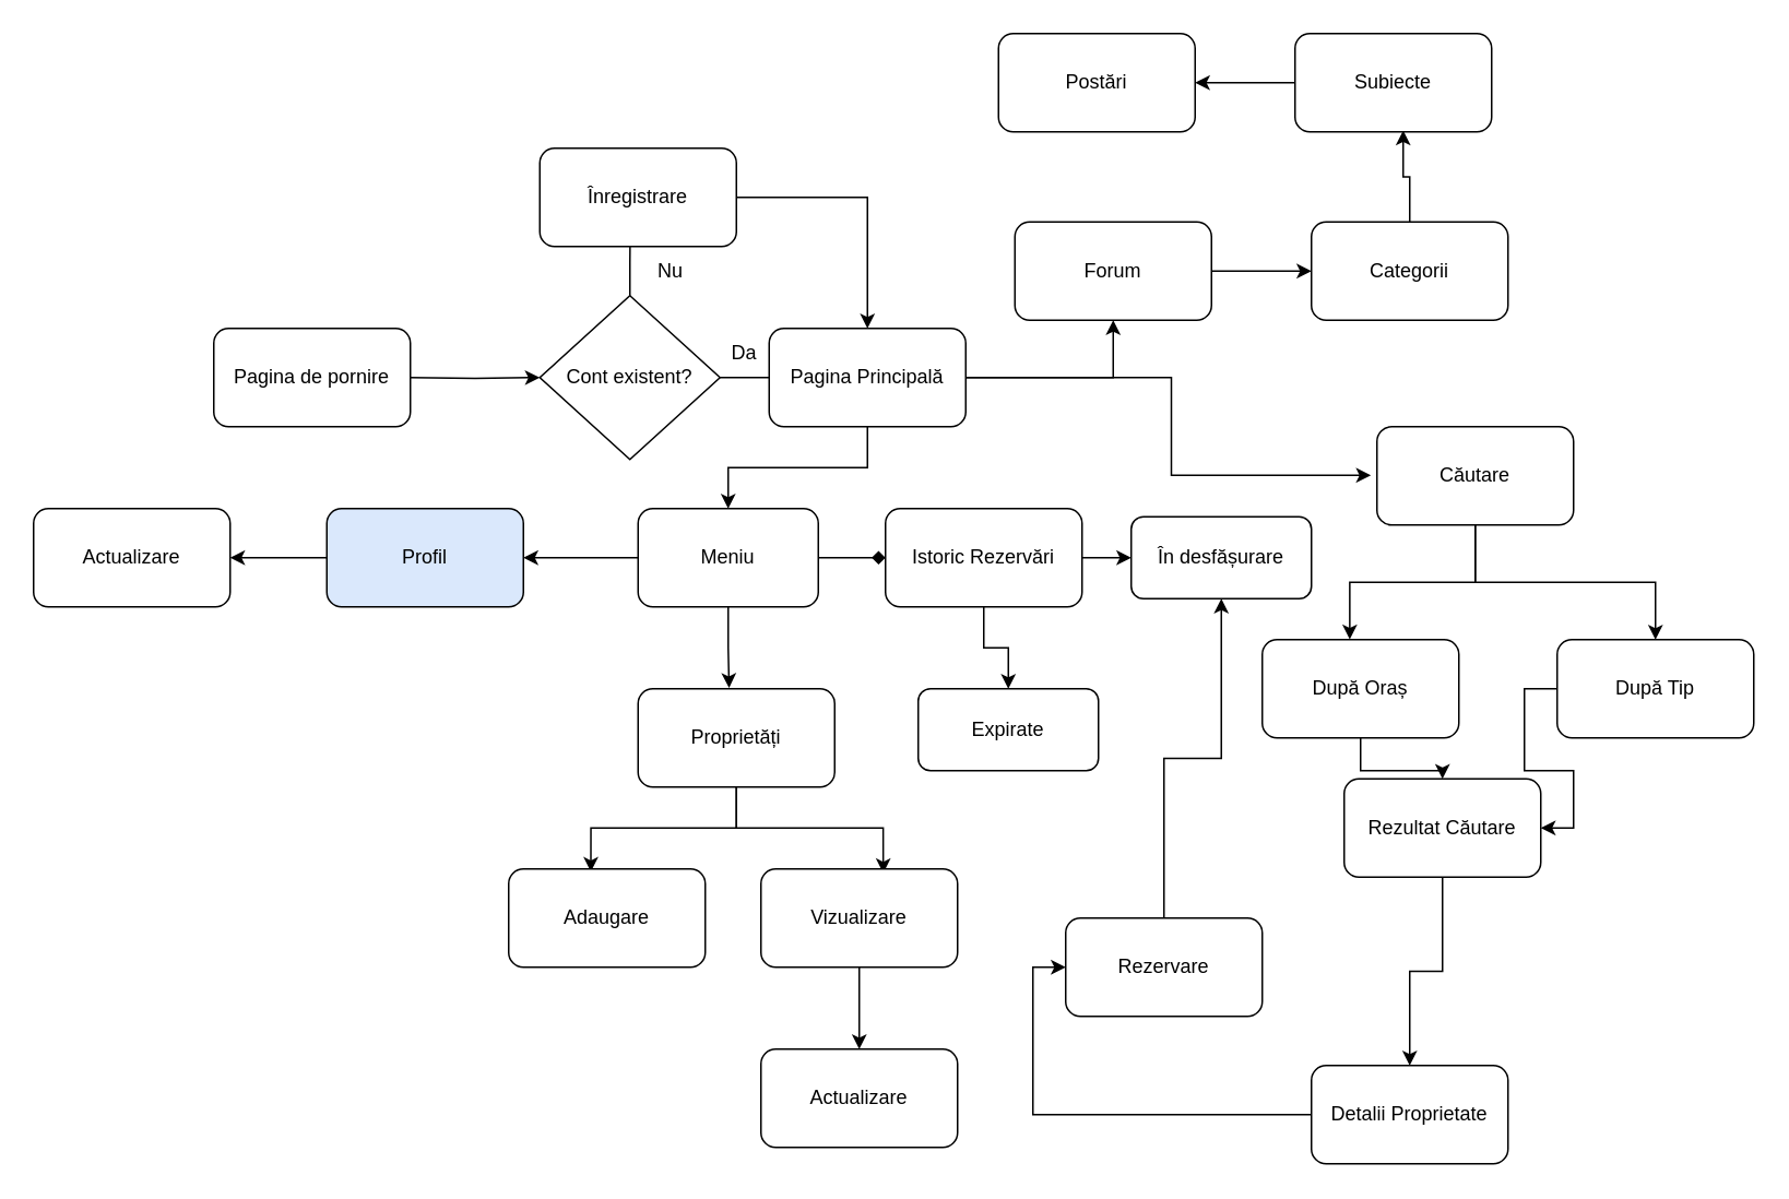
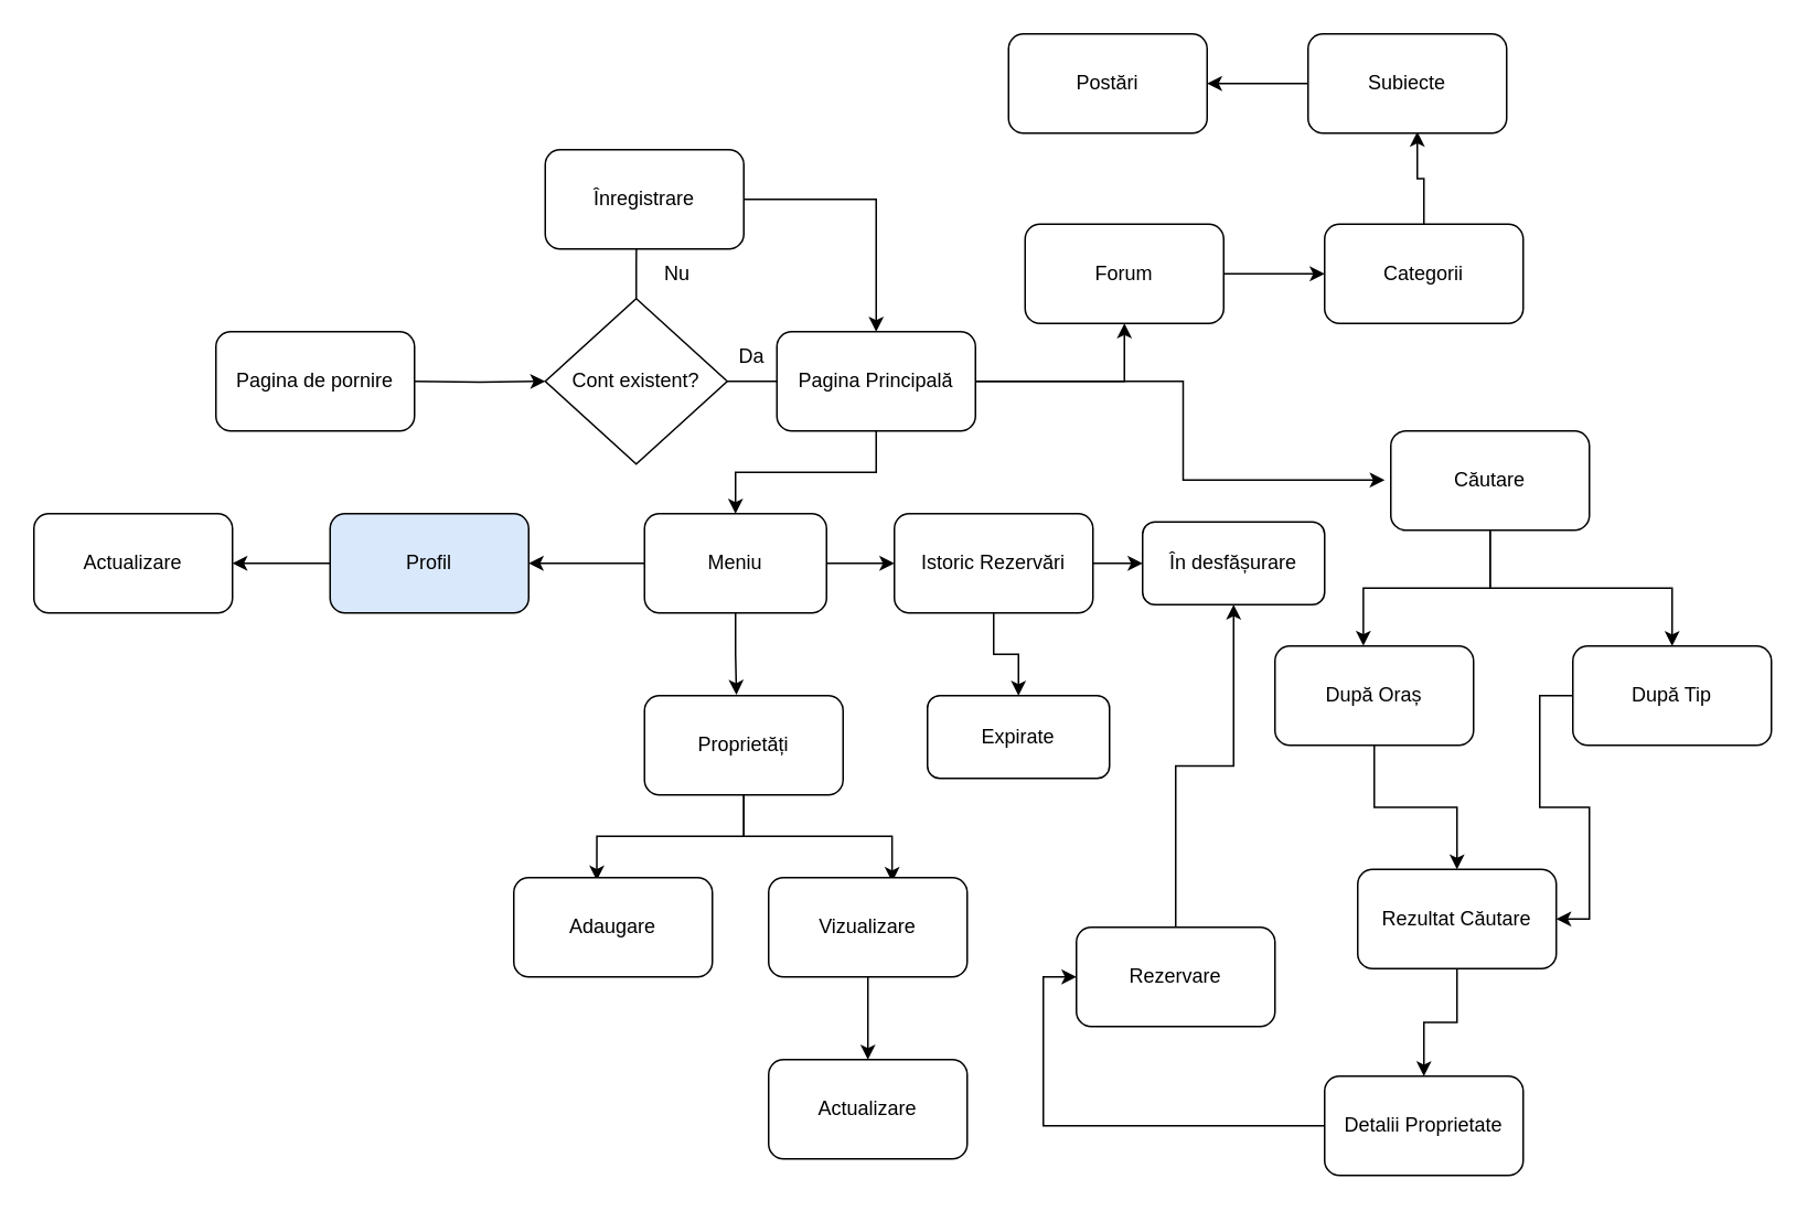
- <mxCell id="17" style="edgeStyle=orthogonalEdgeStyle;rounded=0;orthogonalLoop=1;jettySize=auto;html=1;entryX=0;entryY=0.5;entryDx=0;entryDy=0;endArrow=diamond;" edge="1" parent="1" source="18" target="26"><mxGeometry relative="1" as="geometry" /></mxCell>
+ <mxCell id="17" style="edgeStyle=orthogonalEdgeStyle;rounded=0;orthogonalLoop=1;jettySize=auto;html=1;entryX=0;entryY=0.5;entryDx=0;entryDy=0;" edge="1" parent="1" source="18" target="26"><mxGeometry relative="1" as="geometry" /></mxCell>
- <mxCell id="49" value="Rezultat Căutare" style="rounded=1;whiteSpace=wrap;html=1;" vertex="1" parent="1"><mxGeometry x="820" y="475" width="120" height="60" as="geometry" /></mxCell>
+ <mxCell id="49" value="Rezultat Căutare" style="rounded=1;whiteSpace=wrap;html=1;" vertex="1" parent="1"><mxGeometry x="820" y="525" width="120" height="60" as="geometry" /></mxCell>
